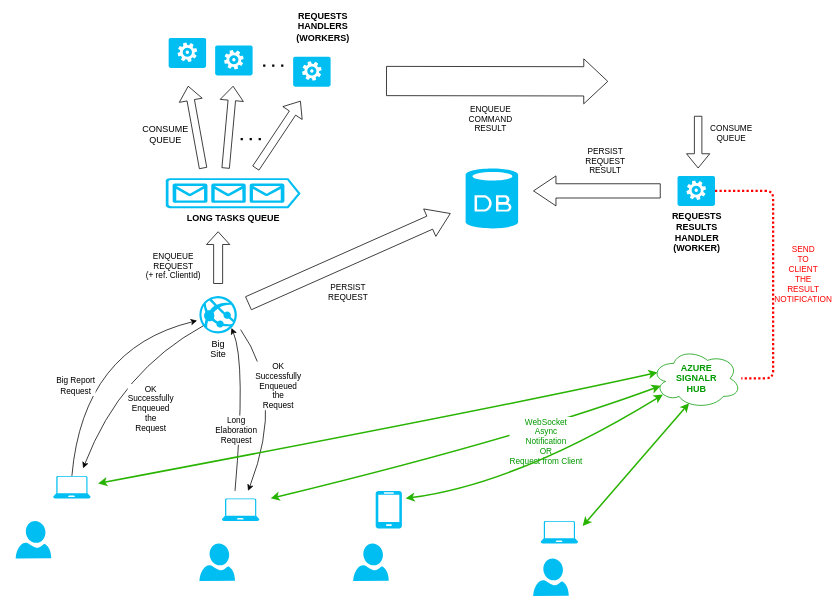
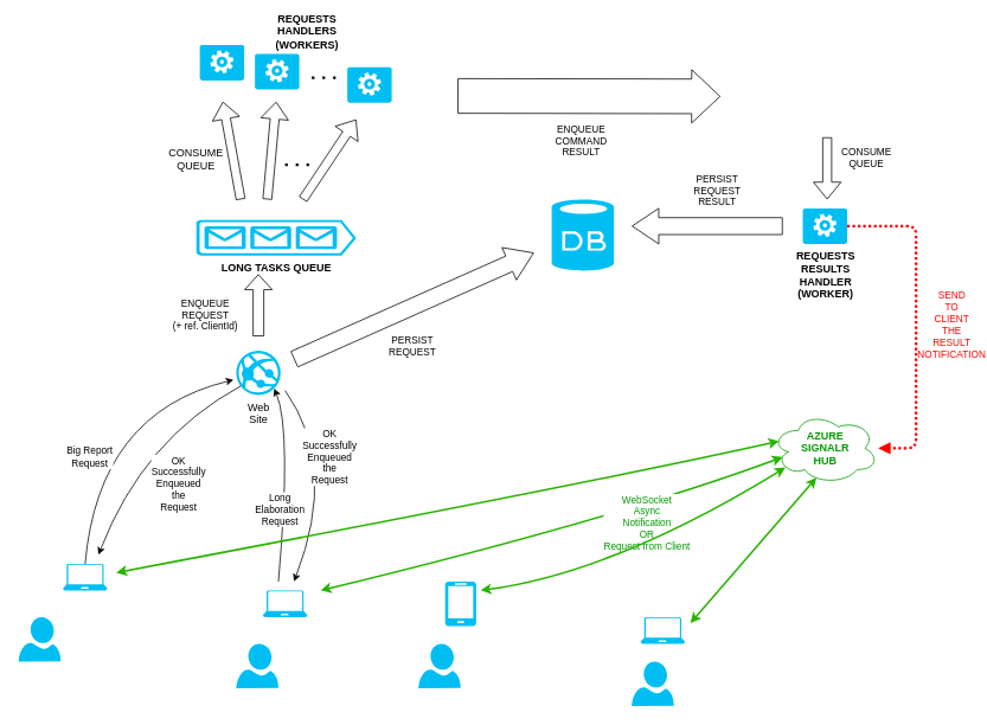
- <mxCell id="22" value="REQUESTS&lt;br&gt;HANDLERS &lt;br&gt;(WORKERS)" style="text;html=1;strokeColor=none;fillColor=none;align=center;verticalAlign=middle;whiteSpace=wrap;rounded=0;fontStyle=1" vertex="1" parent="1"><mxGeometry x="400" y="20" width="60" height="30" as="geometry" /></mxCell>
+ <mxCell id="22" value="REQUESTS&lt;br&gt;HANDLERS &lt;br&gt;(WORKERS)" style="text;html=1;strokeColor=none;fillColor=none;align=center;verticalAlign=middle;whiteSpace=wrap;rounded=0;fontStyle=1" vertex="1" parent="1"><mxGeometry x="315" y="20" width="60" height="30" as="geometry" /></mxCell>
- <mxCell id="6" value="LONG TASKS QUEUE" style="verticalLabelPosition=bottom;html=1;verticalAlign=top;align=center;strokeColor=none;fillColor=#00BEF2;shape=mxgraph.azure.queue_generic;pointerEvents=1;fontStyle=1" vertex="1" parent="1"><mxGeometry x="220" y="237" width="180" height="40" as="geometry" /></mxCell>
+ <mxCell id="6" value="LONG TASKS QUEUE" style="verticalLabelPosition=bottom;html=1;verticalAlign=top;align=center;strokeColor=none;fillColor=#00BEF2;shape=mxgraph.azure.queue_generic;pointerEvents=1;fontStyle=1" vertex="1" parent="1"><mxGeometry x="220" y="247" width="180" height="40" as="geometry" /></mxCell>
- <mxCell id="3" value="Big&lt;br&gt;Site" style="verticalLabelPosition=bottom;html=1;verticalAlign=top;align=center;strokeColor=none;fillColor=#00BEF2;shape=mxgraph.azure.azure_website;pointerEvents=1;" vertex="1" parent="1"><mxGeometry x="265" y="394" width="50" height="50" as="geometry" /></mxCell>
+ <mxCell id="3" value="Web&lt;br&gt;Site" style="verticalLabelPosition=bottom;html=1;verticalAlign=top;align=center;strokeColor=none;fillColor=#00BEF2;shape=mxgraph.azure.azure_website;pointerEvents=1;" vertex="1" parent="1"><mxGeometry x="265" y="394" width="50" height="50" as="geometry" /></mxCell>
- <mxCell id="38" value="SEND&lt;br style=&quot;border-color: var(--border-color);&quot;&gt;TO&lt;br style=&quot;border-color: var(--border-color);&quot;&gt;CLIENT&lt;br style=&quot;border-color: var(--border-color);&quot;&gt;THE&lt;br style=&quot;border-color: var(--border-color);&quot;&gt;RESULT&lt;br style=&quot;border-color: var(--border-color);&quot;&gt;NOTIFICATION" style="endArrow=none;html=1;edgeStyle=orthogonalEdgeStyle;strokeColor=#FF0000;strokeWidth=3;dashed=1;dashPattern=1 1;labelBackgroundColor=none;fontColor=#FF0000;startArrow=none;startFill=0;endFill=1;rounded=1;" edge="1" parent="1" source="29" target="33"><mxGeometry x="0.013" y="40" width="50" height="50" relative="1" as="geometry"><mxPoint x="620" y="364" as="sourcePoint" /><mxPoint x="1203" y="429" as="targetPoint" /><Array as="points"><mxPoint x="1030" y="254" /><mxPoint x="1030" y="504" /></Array><mxPoint y="1" as="offset" /></mxGeometry></mxCell>
+ <mxCell id="38" value="SEND&lt;br style=&quot;border-color: var(--border-color);&quot;&gt;TO&lt;br style=&quot;border-color: var(--border-color);&quot;&gt;CLIENT&lt;br style=&quot;border-color: var(--border-color);&quot;&gt;THE&lt;br style=&quot;border-color: var(--border-color);&quot;&gt;RESULT&lt;br style=&quot;border-color: var(--border-color);&quot;&gt;NOTIFICATION" style="endArrow=block;html=1;edgeStyle=orthogonalEdgeStyle;strokeColor=#FF0000;strokeWidth=3;dashed=1;dashPattern=1 1;labelBackgroundColor=none;fontColor=#FF0000;startArrow=none;startFill=0;endFill=1;rounded=1;" edge="1" parent="1" source="29" target="33"><mxGeometry x="0.013" y="40" width="50" height="50" relative="1" as="geometry"><mxPoint x="620" y="364" as="sourcePoint" /><mxPoint x="1203" y="429" as="targetPoint" /><Array as="points"><mxPoint x="1030" y="254" /><mxPoint x="1030" y="504" /></Array><mxPoint y="1" as="offset" /></mxGeometry></mxCell>
